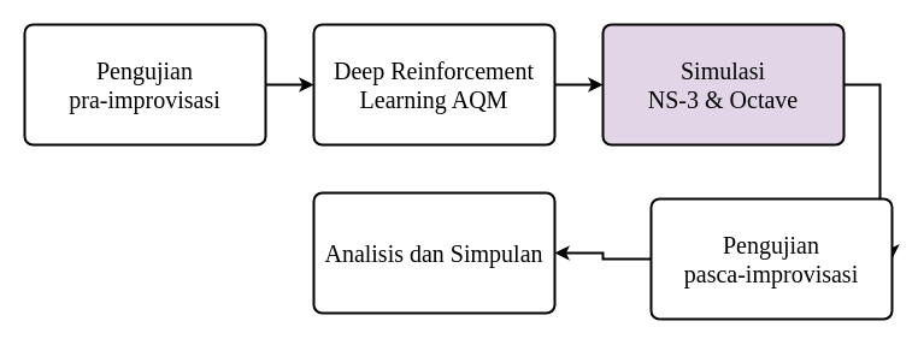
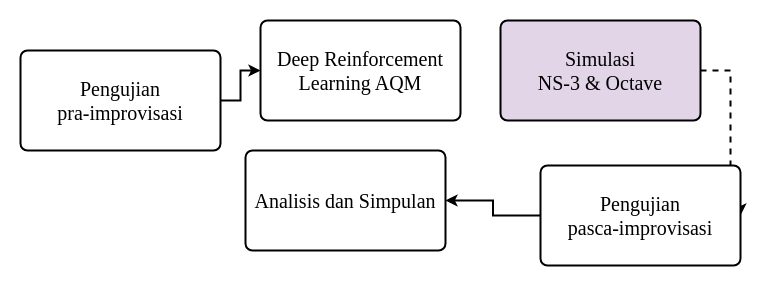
- <mxCell id="7" value="Pengujian&lt;div&gt;pra-improvisasi&lt;/div&gt;" style="rounded=1;whiteSpace=wrap;html=1;absoluteArcSize=1;arcSize=14;strokeWidth=2;fontFamily=Times New Roman;fontSize=20;" parent="1" vertex="1"><mxGeometry x="20" y="20" width="200" height="100" as="geometry" /></mxCell>
+ <mxCell id="7" value="Pengujian&lt;div&gt;pra-improvisasi&lt;/div&gt;" style="rounded=1;whiteSpace=wrap;html=1;absoluteArcSize=1;arcSize=14;strokeWidth=2;fontFamily=Times New Roman;fontSize=20;" parent="1" vertex="1"><mxGeometry x="20" y="50" width="200" height="100" as="geometry" /></mxCell>
- <mxCell id="4" style="edgeStyle=orthogonalEdgeStyle;rounded=0;orthogonalLoop=1;jettySize=auto;html=1;exitX=1;exitY=0.5;exitDx=0;exitDy=0;entryX=0;entryY=0.5;entryDx=0;entryDy=0;strokeWidth=2;" parent="1" source="5" target="3" edge="1"><mxGeometry relative="1" as="geometry" /></mxCell>
- <mxCell id="2" style="edgeStyle=orthogonalEdgeStyle;rounded=0;orthogonalLoop=1;jettySize=auto;html=1;exitX=1;exitY=0.5;exitDx=0;exitDy=0;entryX=1;entryY=0.5;entryDx=0;entryDy=0;strokeWidth=2;" parent="1" source="3" target="9" edge="1"><mxGeometry relative="1" as="geometry"><Array as="points"><mxPoint x="730" y="70" /><mxPoint x="730" y="210" /></Array></mxGeometry></mxCell>
+ <mxCell id="2" style="edgeStyle=orthogonalEdgeStyle;rounded=0;orthogonalLoop=1;jettySize=auto;html=1;exitX=1;exitY=0.5;exitDx=0;exitDy=0;entryX=1;entryY=0.5;entryDx=0;entryDy=0;strokeWidth=2;dashed=1;" parent="1" source="3" target="9" edge="1"><mxGeometry relative="1" as="geometry"><Array as="points"><mxPoint x="730" y="70" /><mxPoint x="730" y="210" /></Array></mxGeometry></mxCell>
- <mxCell id="10" value="Analisis dan Simpulan" style="rounded=1;whiteSpace=wrap;html=1;absoluteArcSize=1;arcSize=14;strokeWidth=2;fontFamily=Times New Roman;fontSize=20;" parent="1" vertex="1"><mxGeometry x="260" y="160" width="200" height="100" as="geometry" /></mxCell>
+ <mxCell id="10" value="Analisis dan Simpulan" style="rounded=1;whiteSpace=wrap;html=1;absoluteArcSize=1;arcSize=14;strokeWidth=2;fontFamily=Times New Roman;fontSize=20;" parent="1" vertex="1"><mxGeometry x="245" y="150" width="200" height="100" as="geometry" /></mxCell>
